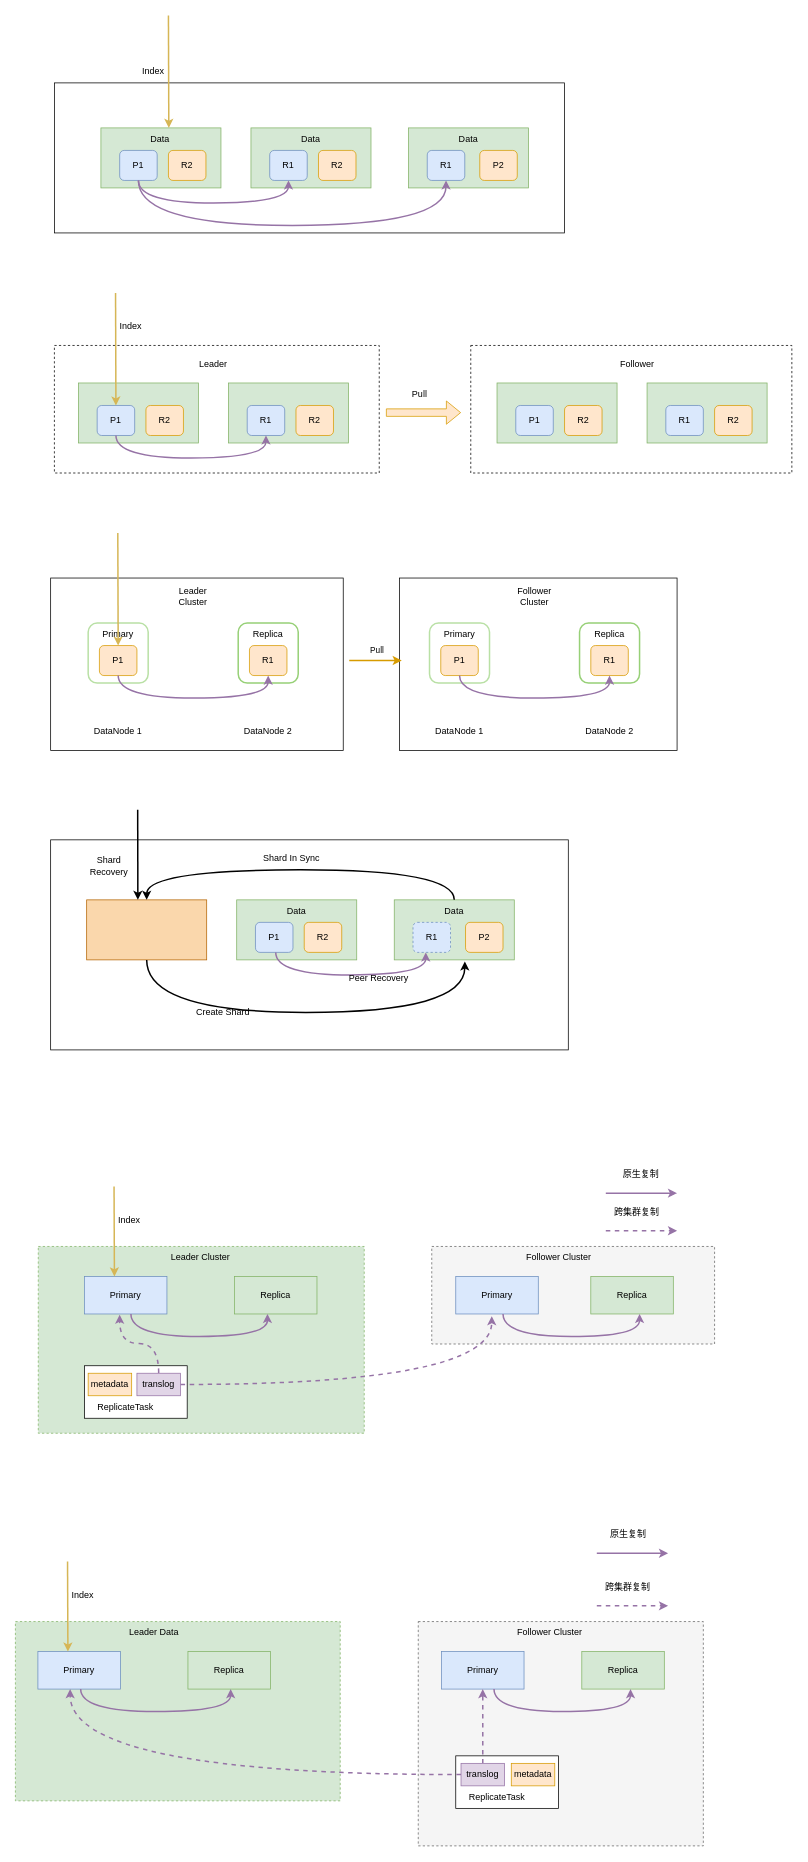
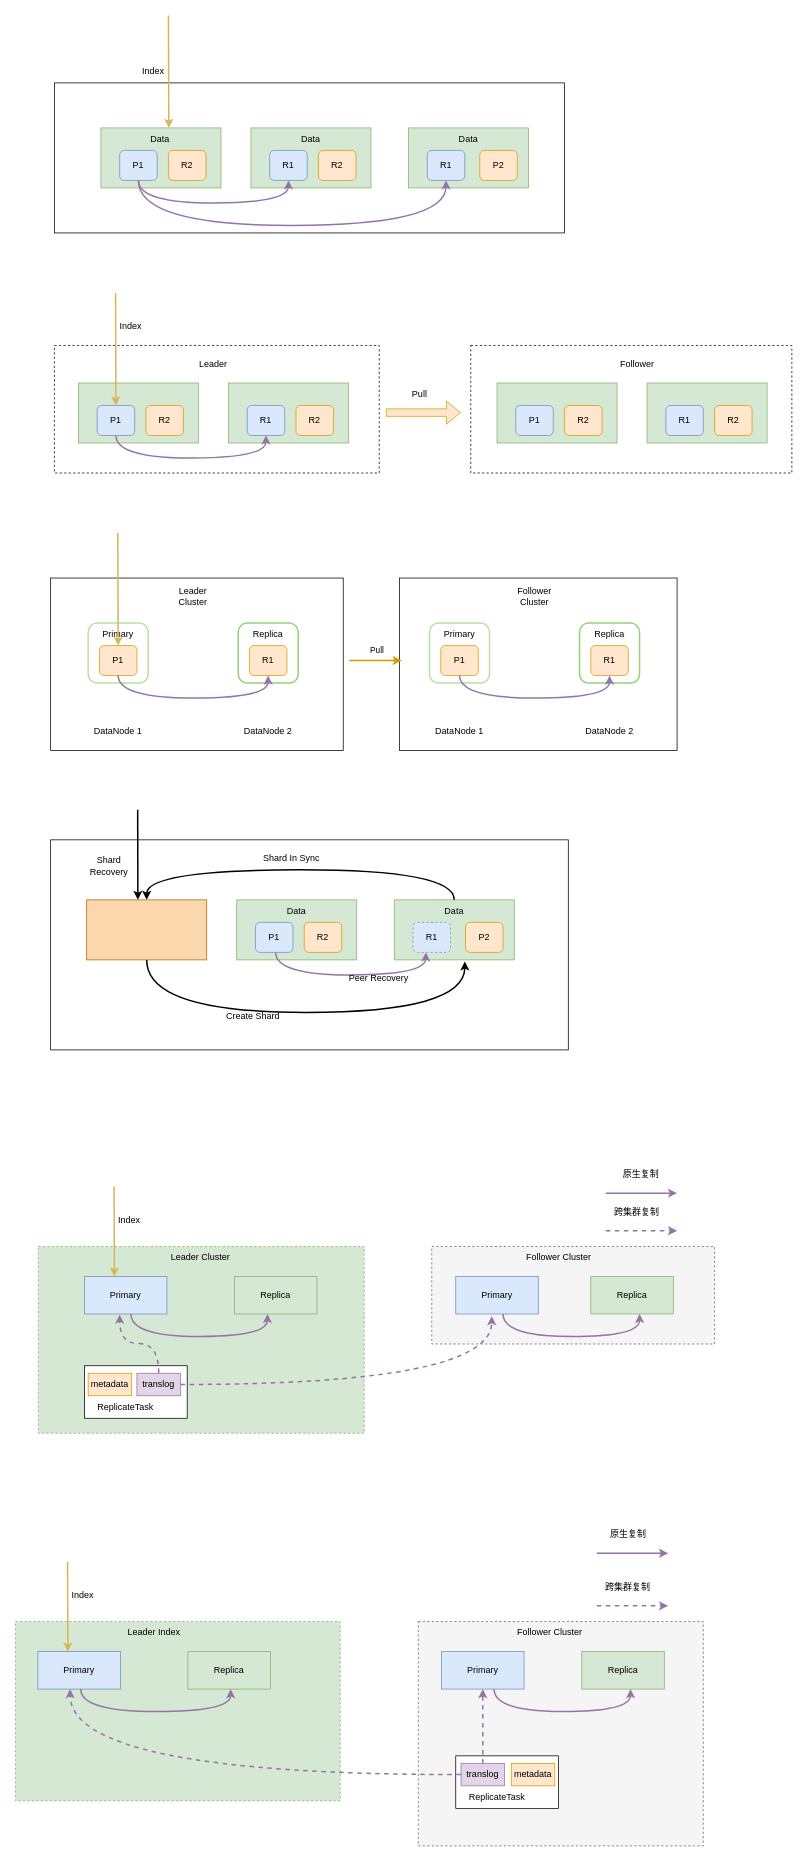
- <mxCell id="64" value="Create Shard" style="text;html=1;strokeColor=none;fillColor=none;align=center;verticalAlign=middle;whiteSpace=wrap;rounded=0;dashed=1;" parent="1" vertex="1"><mxGeometry x="247" y="1334" width="100" height="30" as="geometry" /></mxCell>
+ <mxCell id="64" value="Create Shard" style="text;html=1;strokeColor=none;fillColor=none;align=center;verticalAlign=middle;whiteSpace=wrap;rounded=0;dashed=1;" parent="1" vertex="1"><mxGeometry x="287" y="1339" width="100" height="30" as="geometry" /></mxCell>
- <mxCell id="107" value="Leader Data" style="text;html=1;strokeColor=none;fillColor=none;align=center;verticalAlign=middle;whiteSpace=wrap;rounded=0;dashed=1;" parent="1" vertex="1"><mxGeometry x="160" y="2161" width="90" height="30" as="geometry" /></mxCell>
+ <mxCell id="107" value="Leader Index" style="text;html=1;strokeColor=none;fillColor=none;align=center;verticalAlign=middle;whiteSpace=wrap;rounded=0;dashed=1;" parent="1" vertex="1"><mxGeometry x="160" y="2161" width="90" height="30" as="geometry" /></mxCell>
